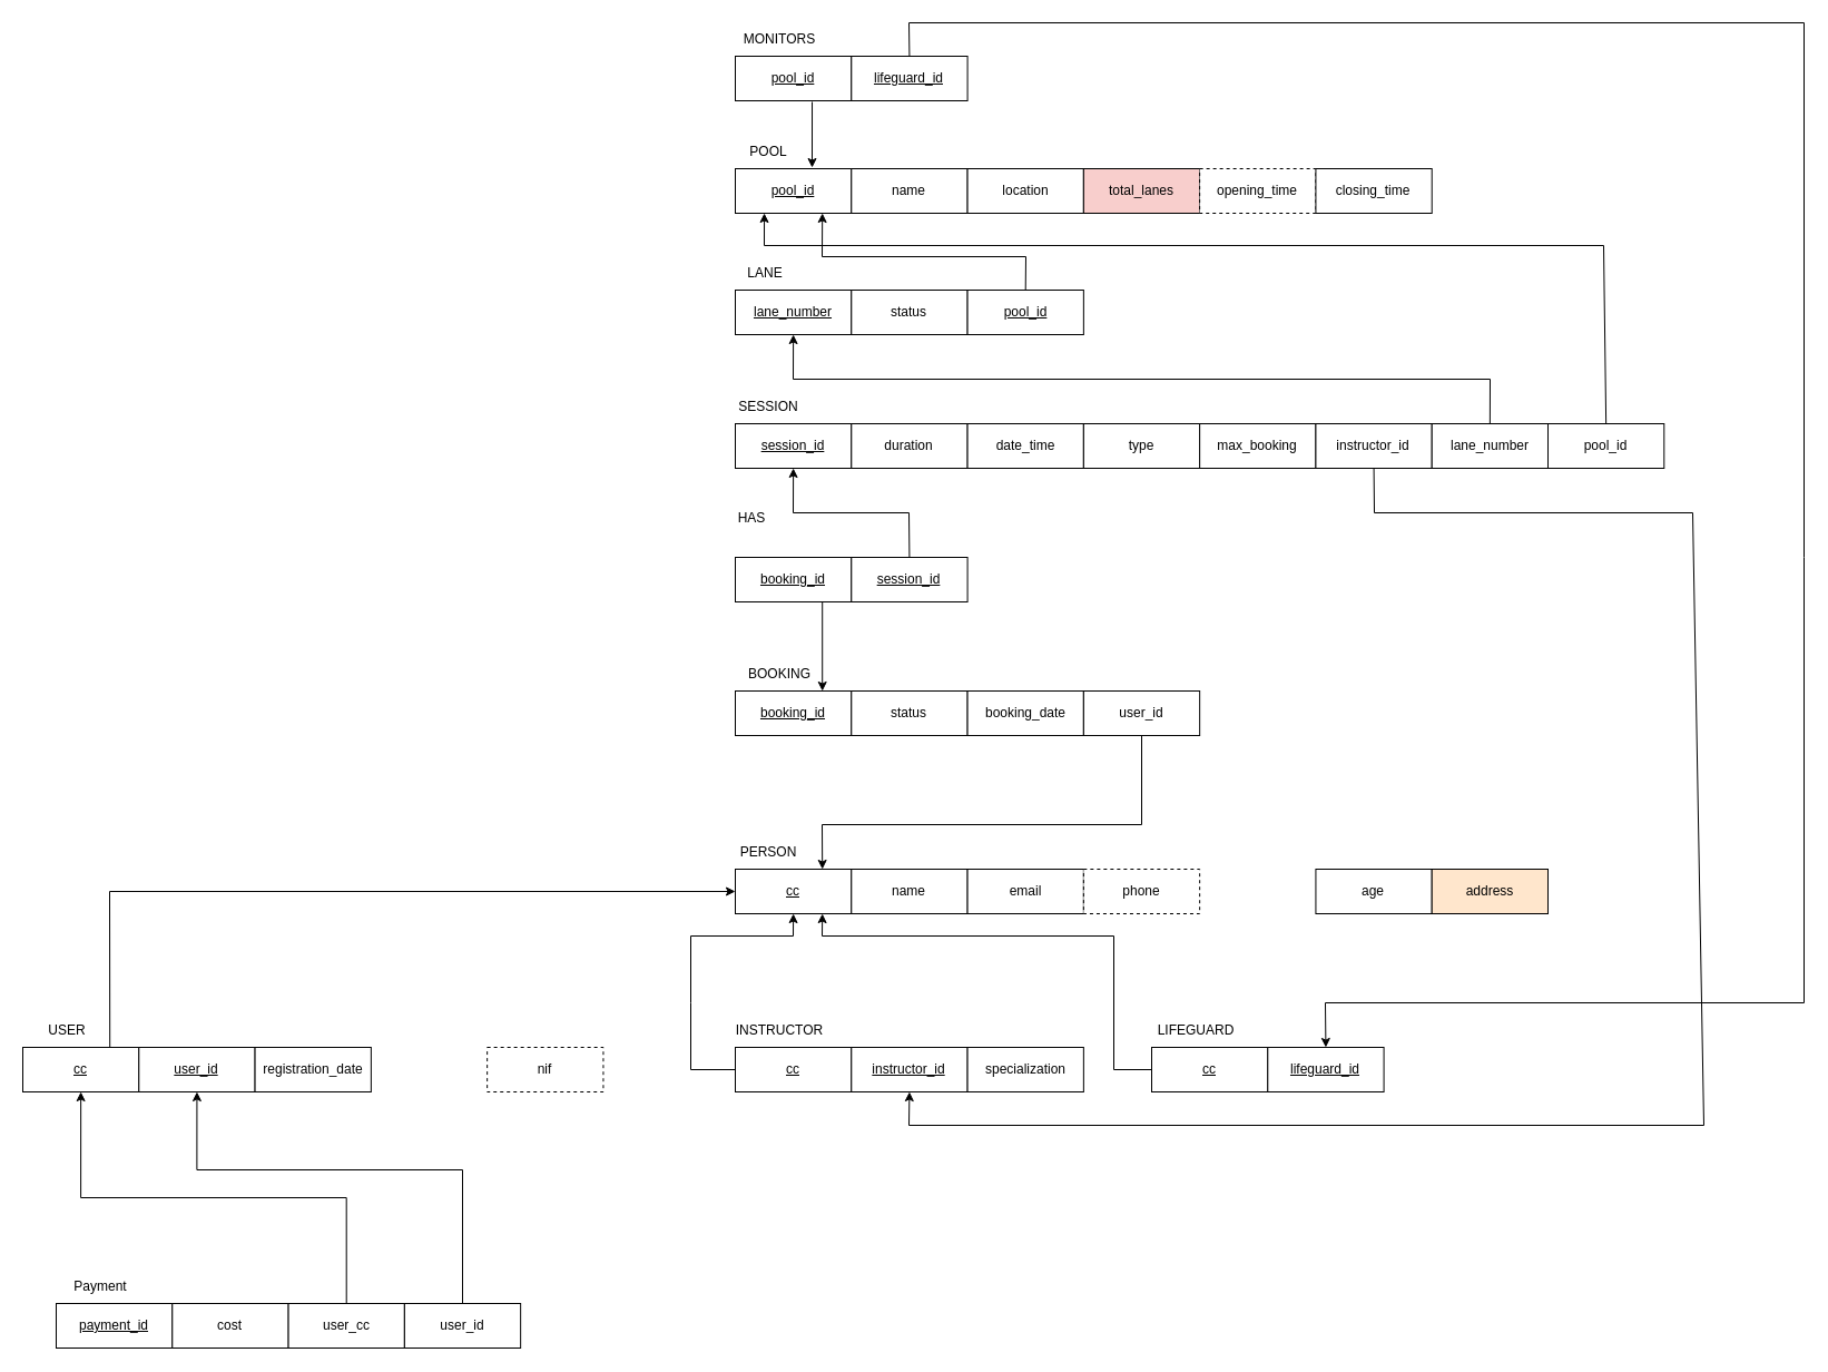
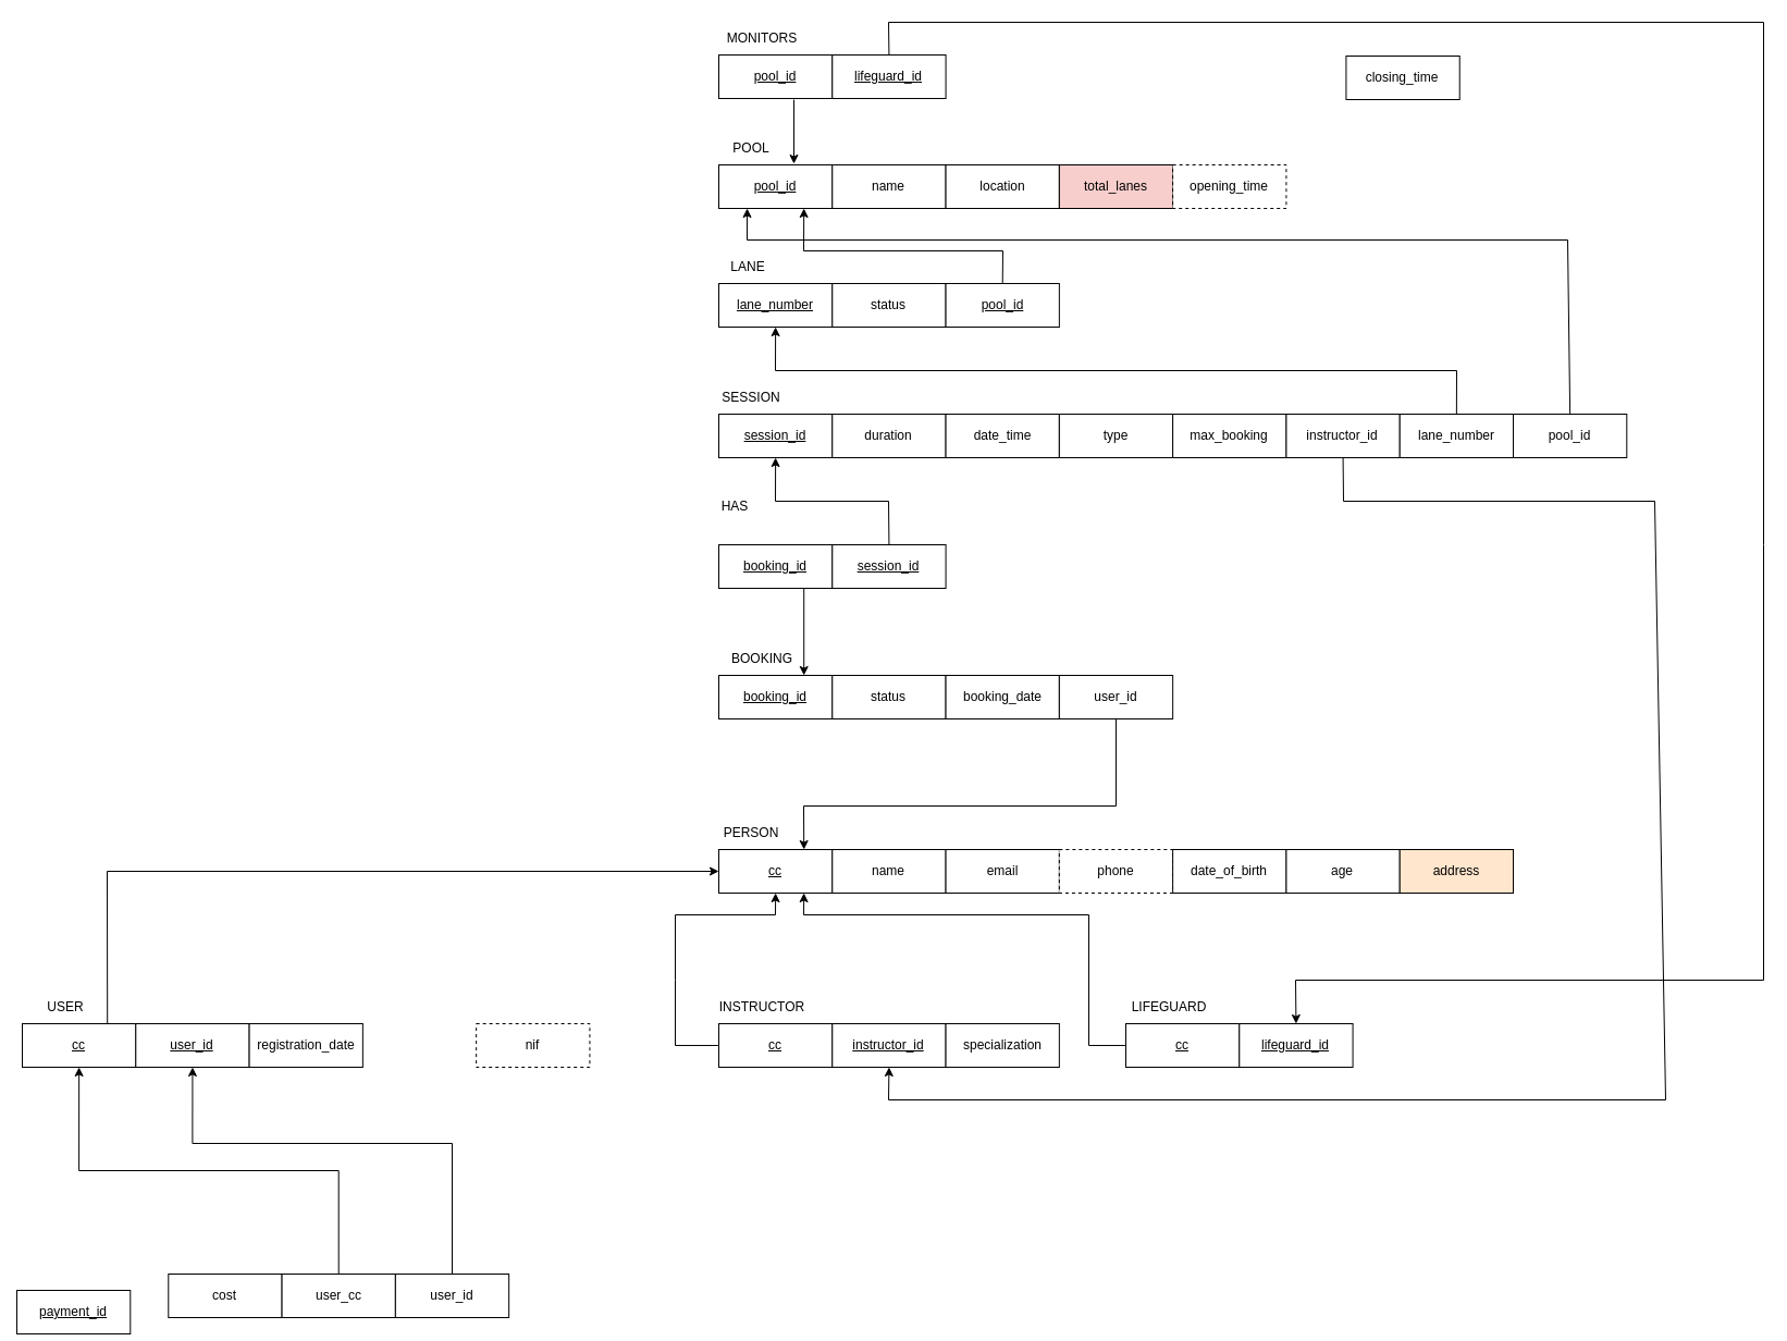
- <mxCell id="57" value="closing_time" style="rounded=0;whiteSpace=wrap;html=1;" parent="1" vertex="1"><mxGeometry x="1181.433" y="151" width="104.286" height="40" as="geometry" /></mxCell>
+ <mxCell id="57" value="closing_time" style="rounded=0;whiteSpace=wrap;html=1;" parent="1" vertex="1"><mxGeometry x="1236.433" y="51" width="104.286" height="40" as="geometry" /></mxCell>
+ <mxCell id="8" value="date_of_birth" style="rounded=0;whiteSpace=wrap;html=1;" parent="3" vertex="1"><mxGeometry x="417.143" width="104.286" height="40" as="geometry" /></mxCell>
- <mxCell id="66" value="Payment" style="text;html=1;align=center;verticalAlign=middle;whiteSpace=wrap;rounded=0;" parent="1" vertex="1"><mxGeometry x="60" y="1140" width="60" height="30" as="geometry" /></mxCell>
- <mxCell id="67" value="&lt;u&gt;payment_id&lt;/u&gt;" style="rounded=0;whiteSpace=wrap;html=1;" parent="1" vertex="1"><mxGeometry x="50" y="1170" width="104.286" height="40" as="geometry" /></mxCell>
+ <mxCell id="67" value="&lt;u&gt;payment_id&lt;/u&gt;" style="rounded=0;whiteSpace=wrap;html=1;" parent="1" vertex="1"><mxGeometry x="15" y="1185" width="104.286" height="40" as="geometry" /></mxCell>
